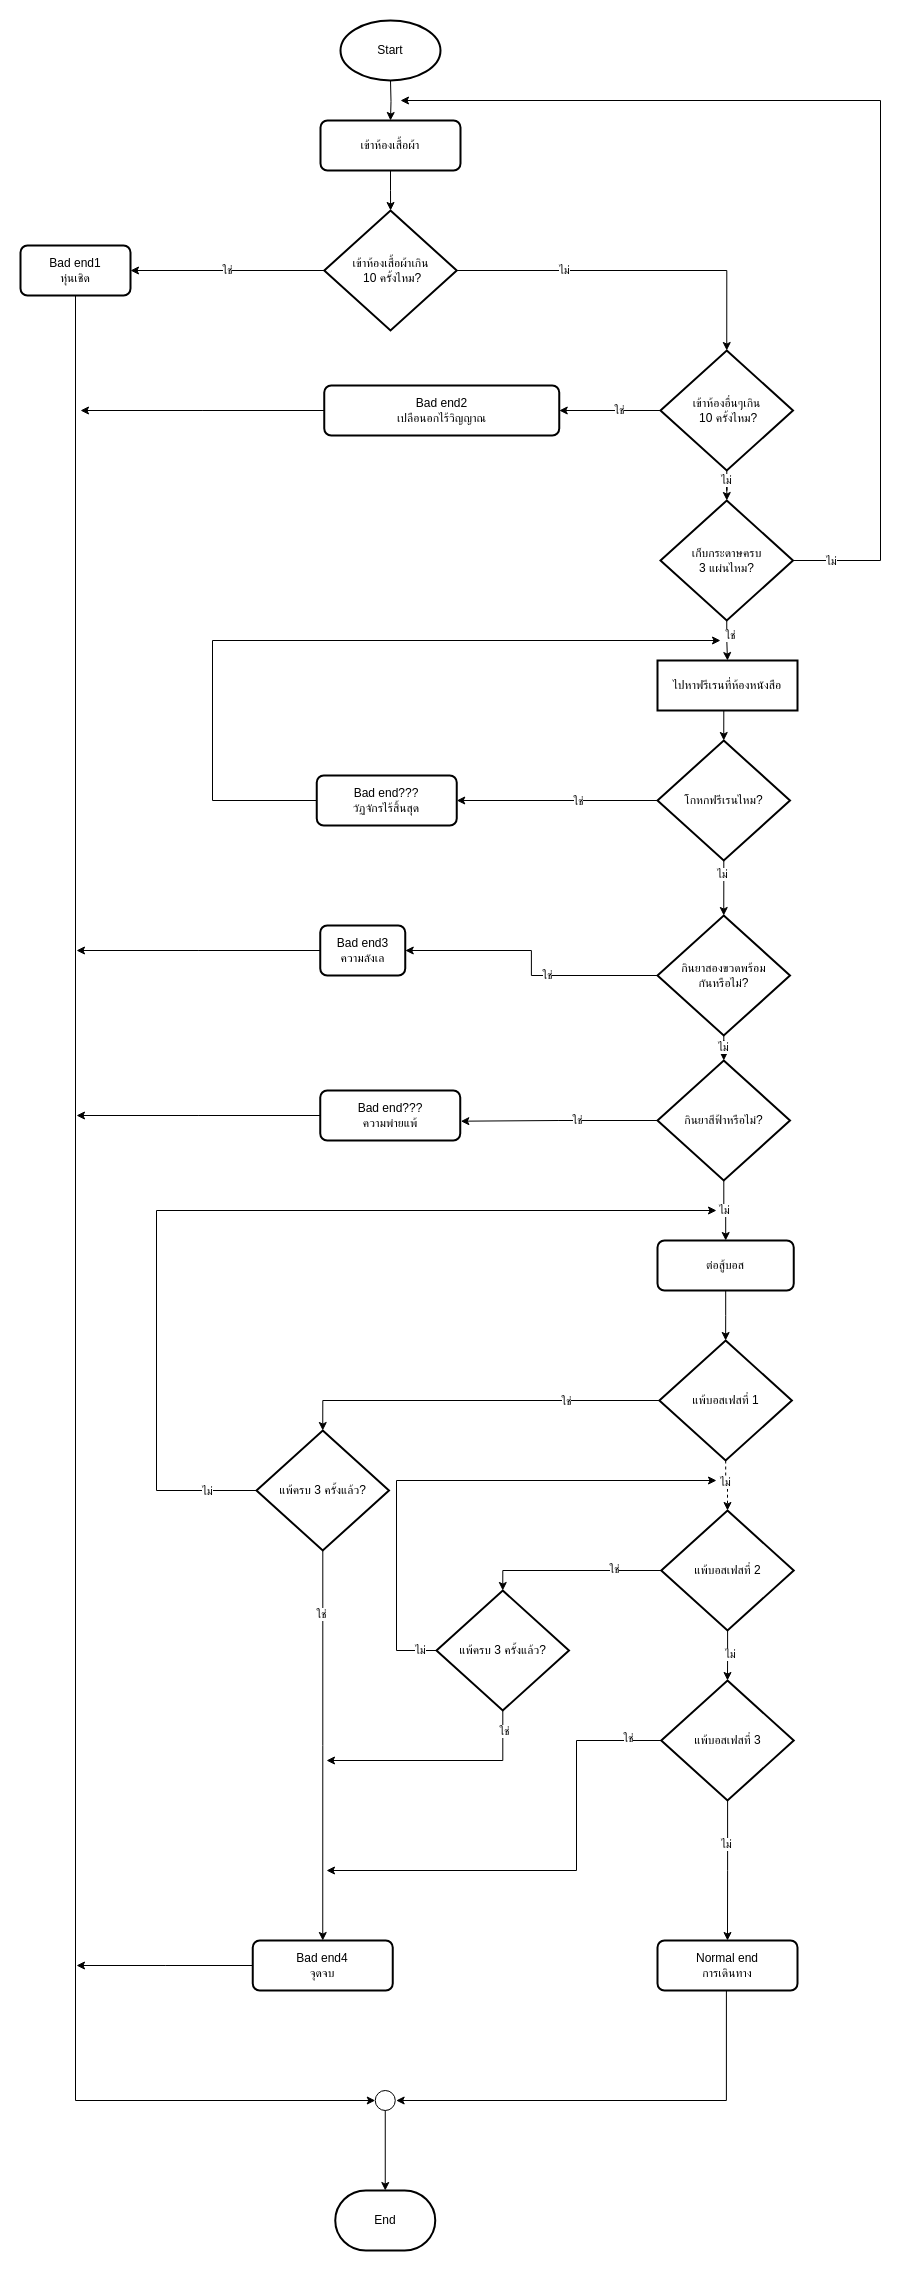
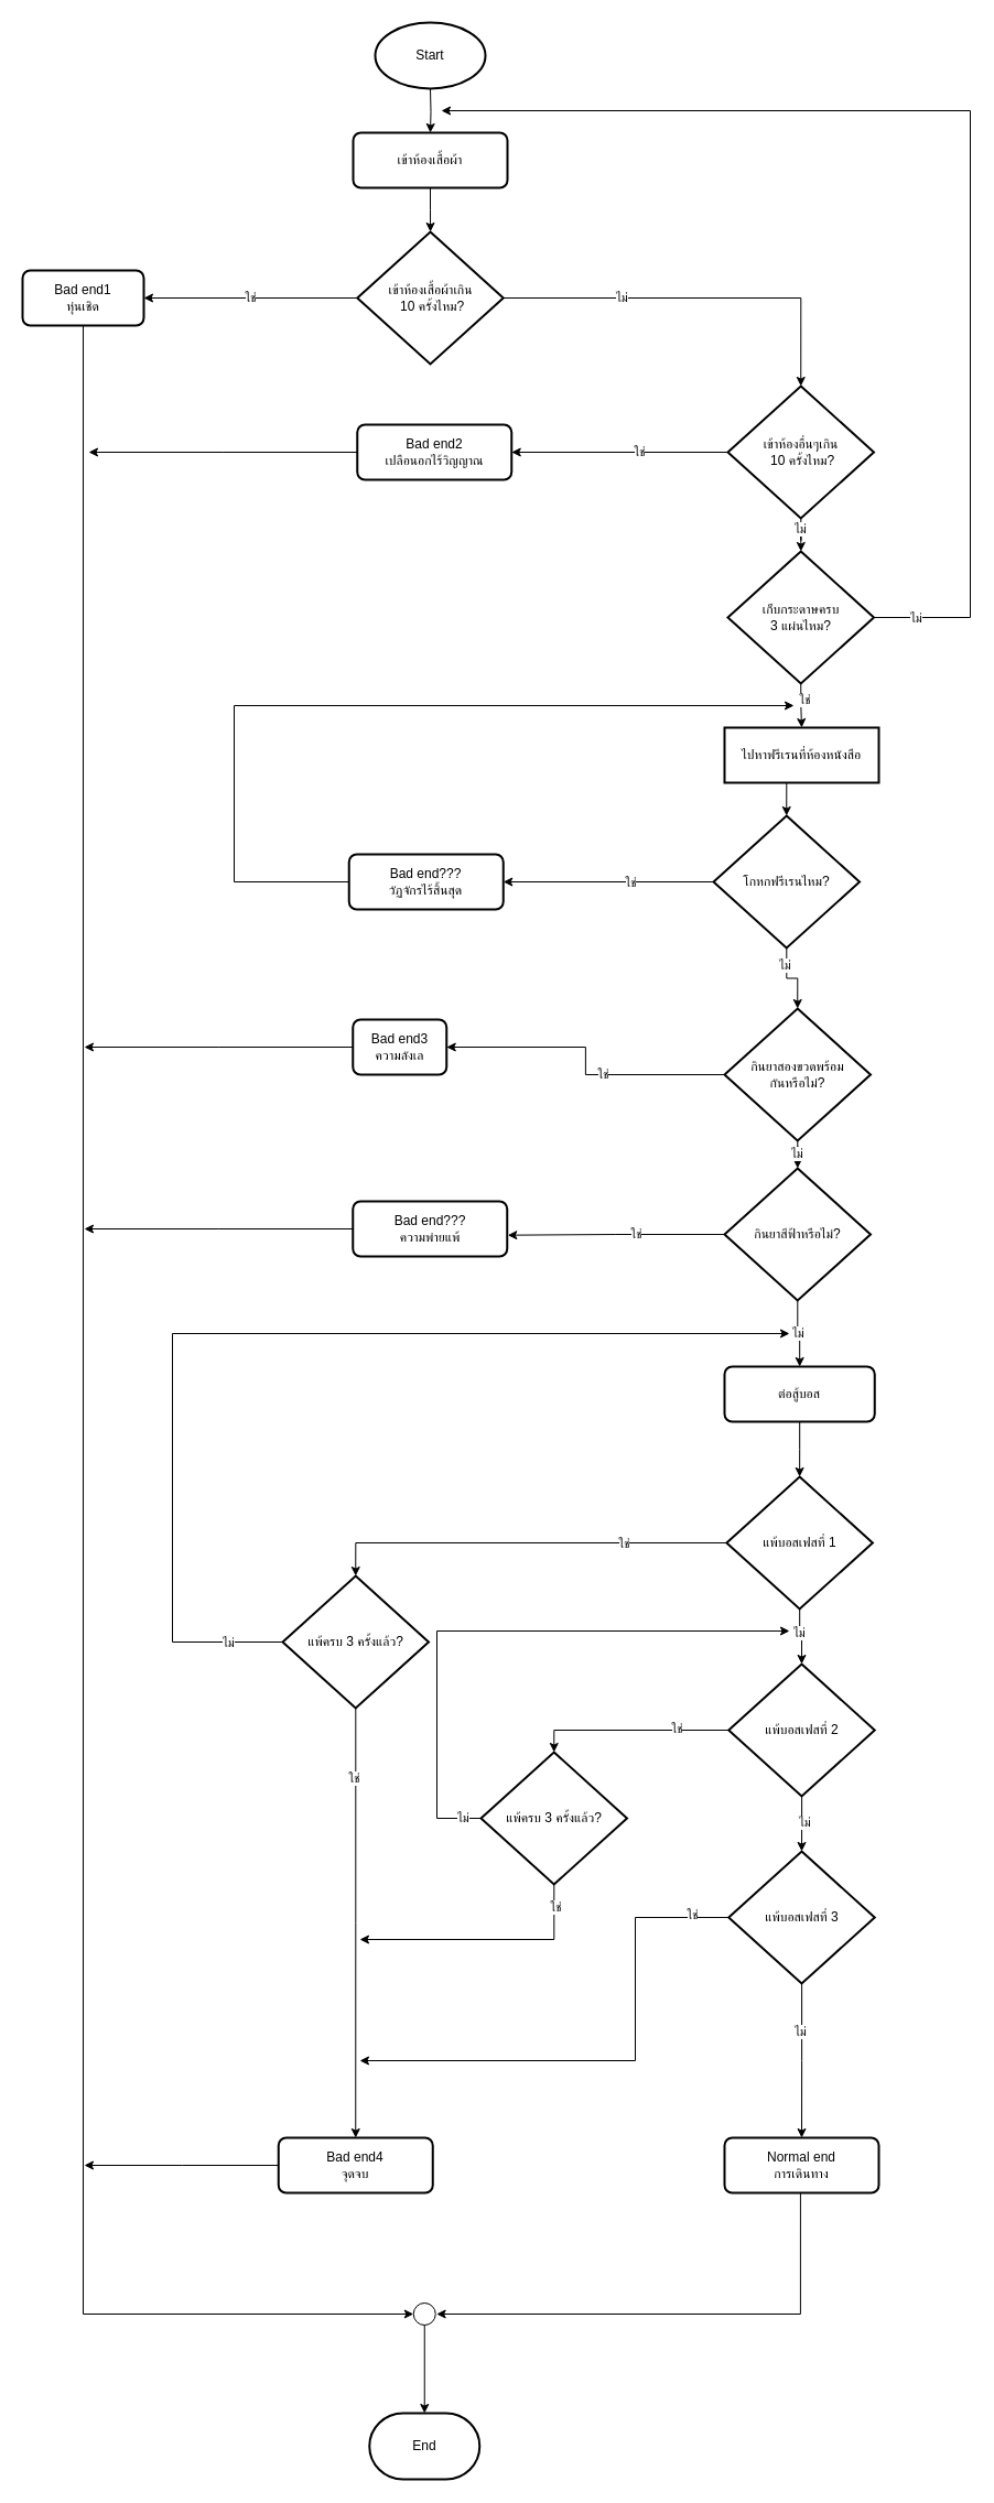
- <mxCell id="19" value="Bad end2&lt;div&gt;เปลือนอกไร้วิญญาณ&lt;/div&gt;" style="rounded=1;whiteSpace=wrap;html=1;absoluteArcSize=1;arcSize=14;strokeWidth=2;" parent="1" vertex="1"><mxGeometry x="323.75" y="385" width="235" height="50" as="geometry" /></mxCell>
+ <mxCell id="19" value="Bad end2&lt;div&gt;เปลือนอกไร้วิญญาณ&lt;/div&gt;" style="rounded=1;whiteSpace=wrap;html=1;absoluteArcSize=1;arcSize=14;strokeWidth=2;" parent="1" vertex="1"><mxGeometry x="323.75" y="385" width="140" height="50" as="geometry" /></mxCell>
- <mxCell id="63" value="โกหกฟรีเรนไหม?" style="strokeWidth=2;html=1;shape=mxgraph.flowchart.decision;whiteSpace=wrap;" parent="1" vertex="1"><mxGeometry x="657" y="740" width="132.5" height="120" as="geometry" /></mxCell>
+ <mxCell id="63" value="โกหกฟรีเรนไหม?" style="strokeWidth=2;html=1;shape=mxgraph.flowchart.decision;whiteSpace=wrap;" parent="1" vertex="1"><mxGeometry x="647" y="740" width="132.5" height="120" as="geometry" /></mxCell>
- <mxCell id="38" style="edgeStyle=orthogonalEdgeStyle;rounded=0;orthogonalLoop=1;jettySize=auto;html=1;entryX=0.5;entryY=0;entryDx=0;entryDy=0;entryPerimeter=0;dashed=1;" parent="1" source="27" target="37" edge="1"><mxGeometry relative="1" as="geometry" /></mxCell>
+ <mxCell id="38" style="edgeStyle=orthogonalEdgeStyle;rounded=0;orthogonalLoop=1;jettySize=auto;html=1;entryX=0.5;entryY=0;entryDx=0;entryDy=0;entryPerimeter=0;" parent="1" source="27" target="37" edge="1"><mxGeometry relative="1" as="geometry" /></mxCell>
